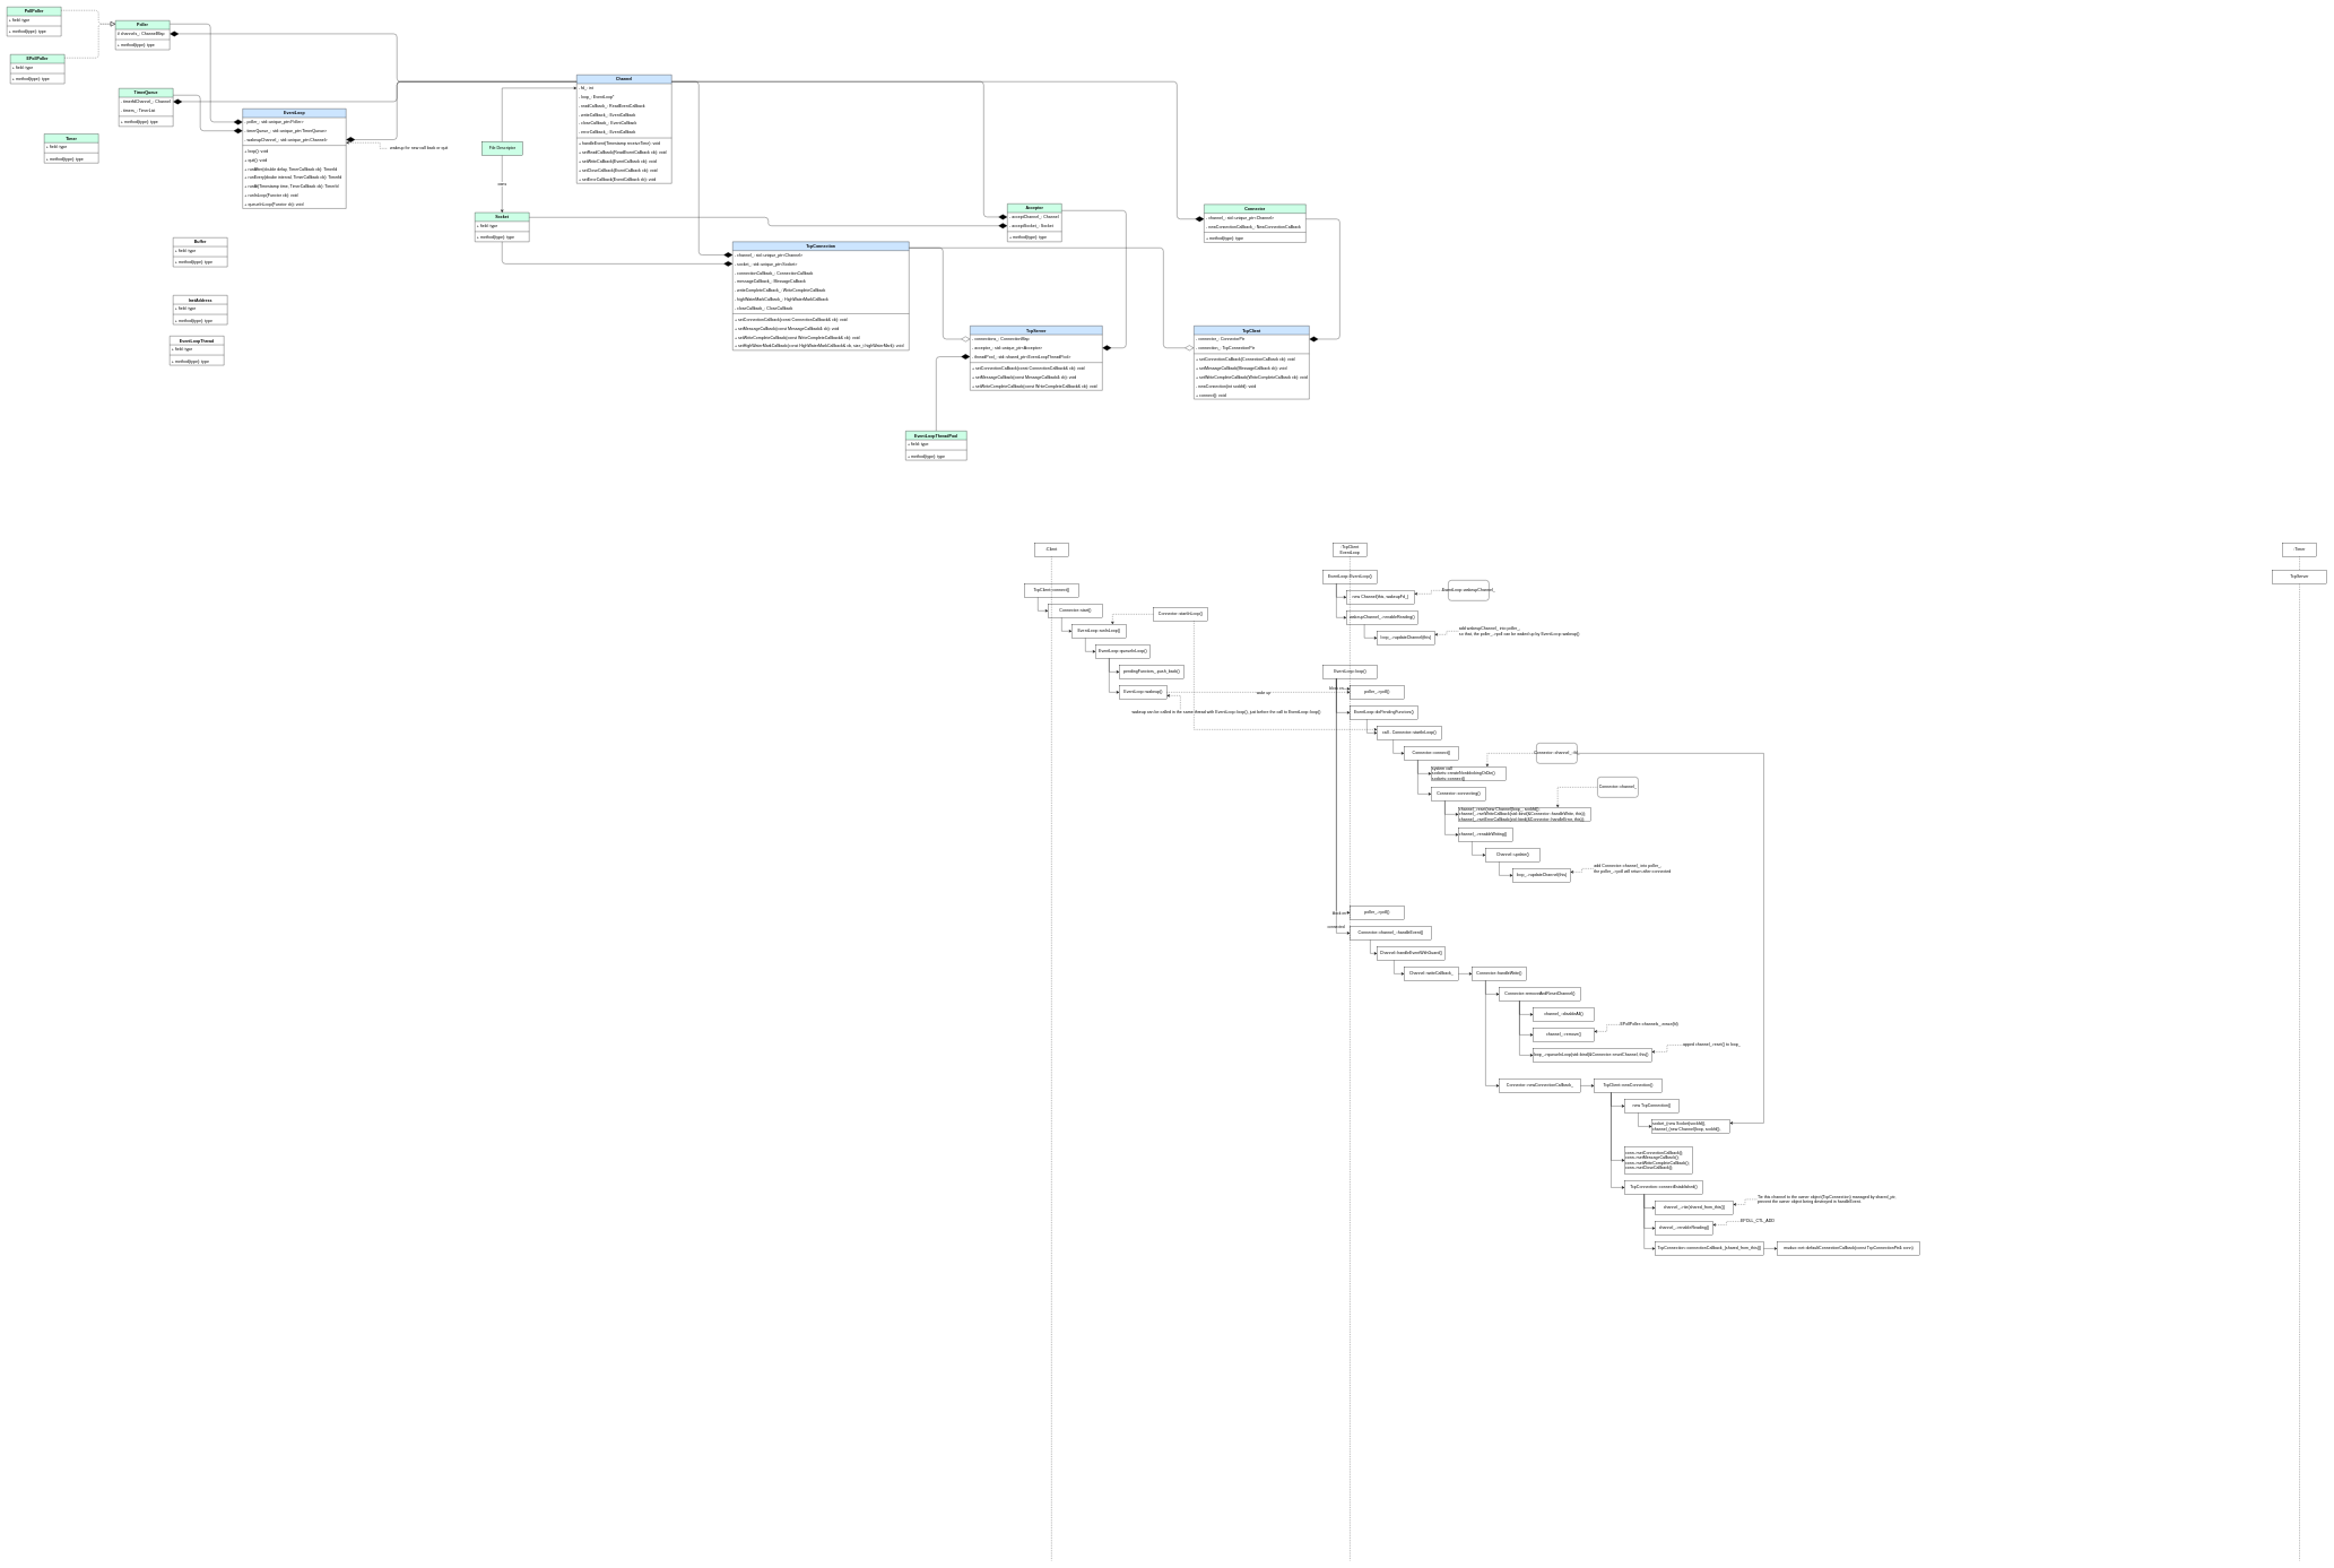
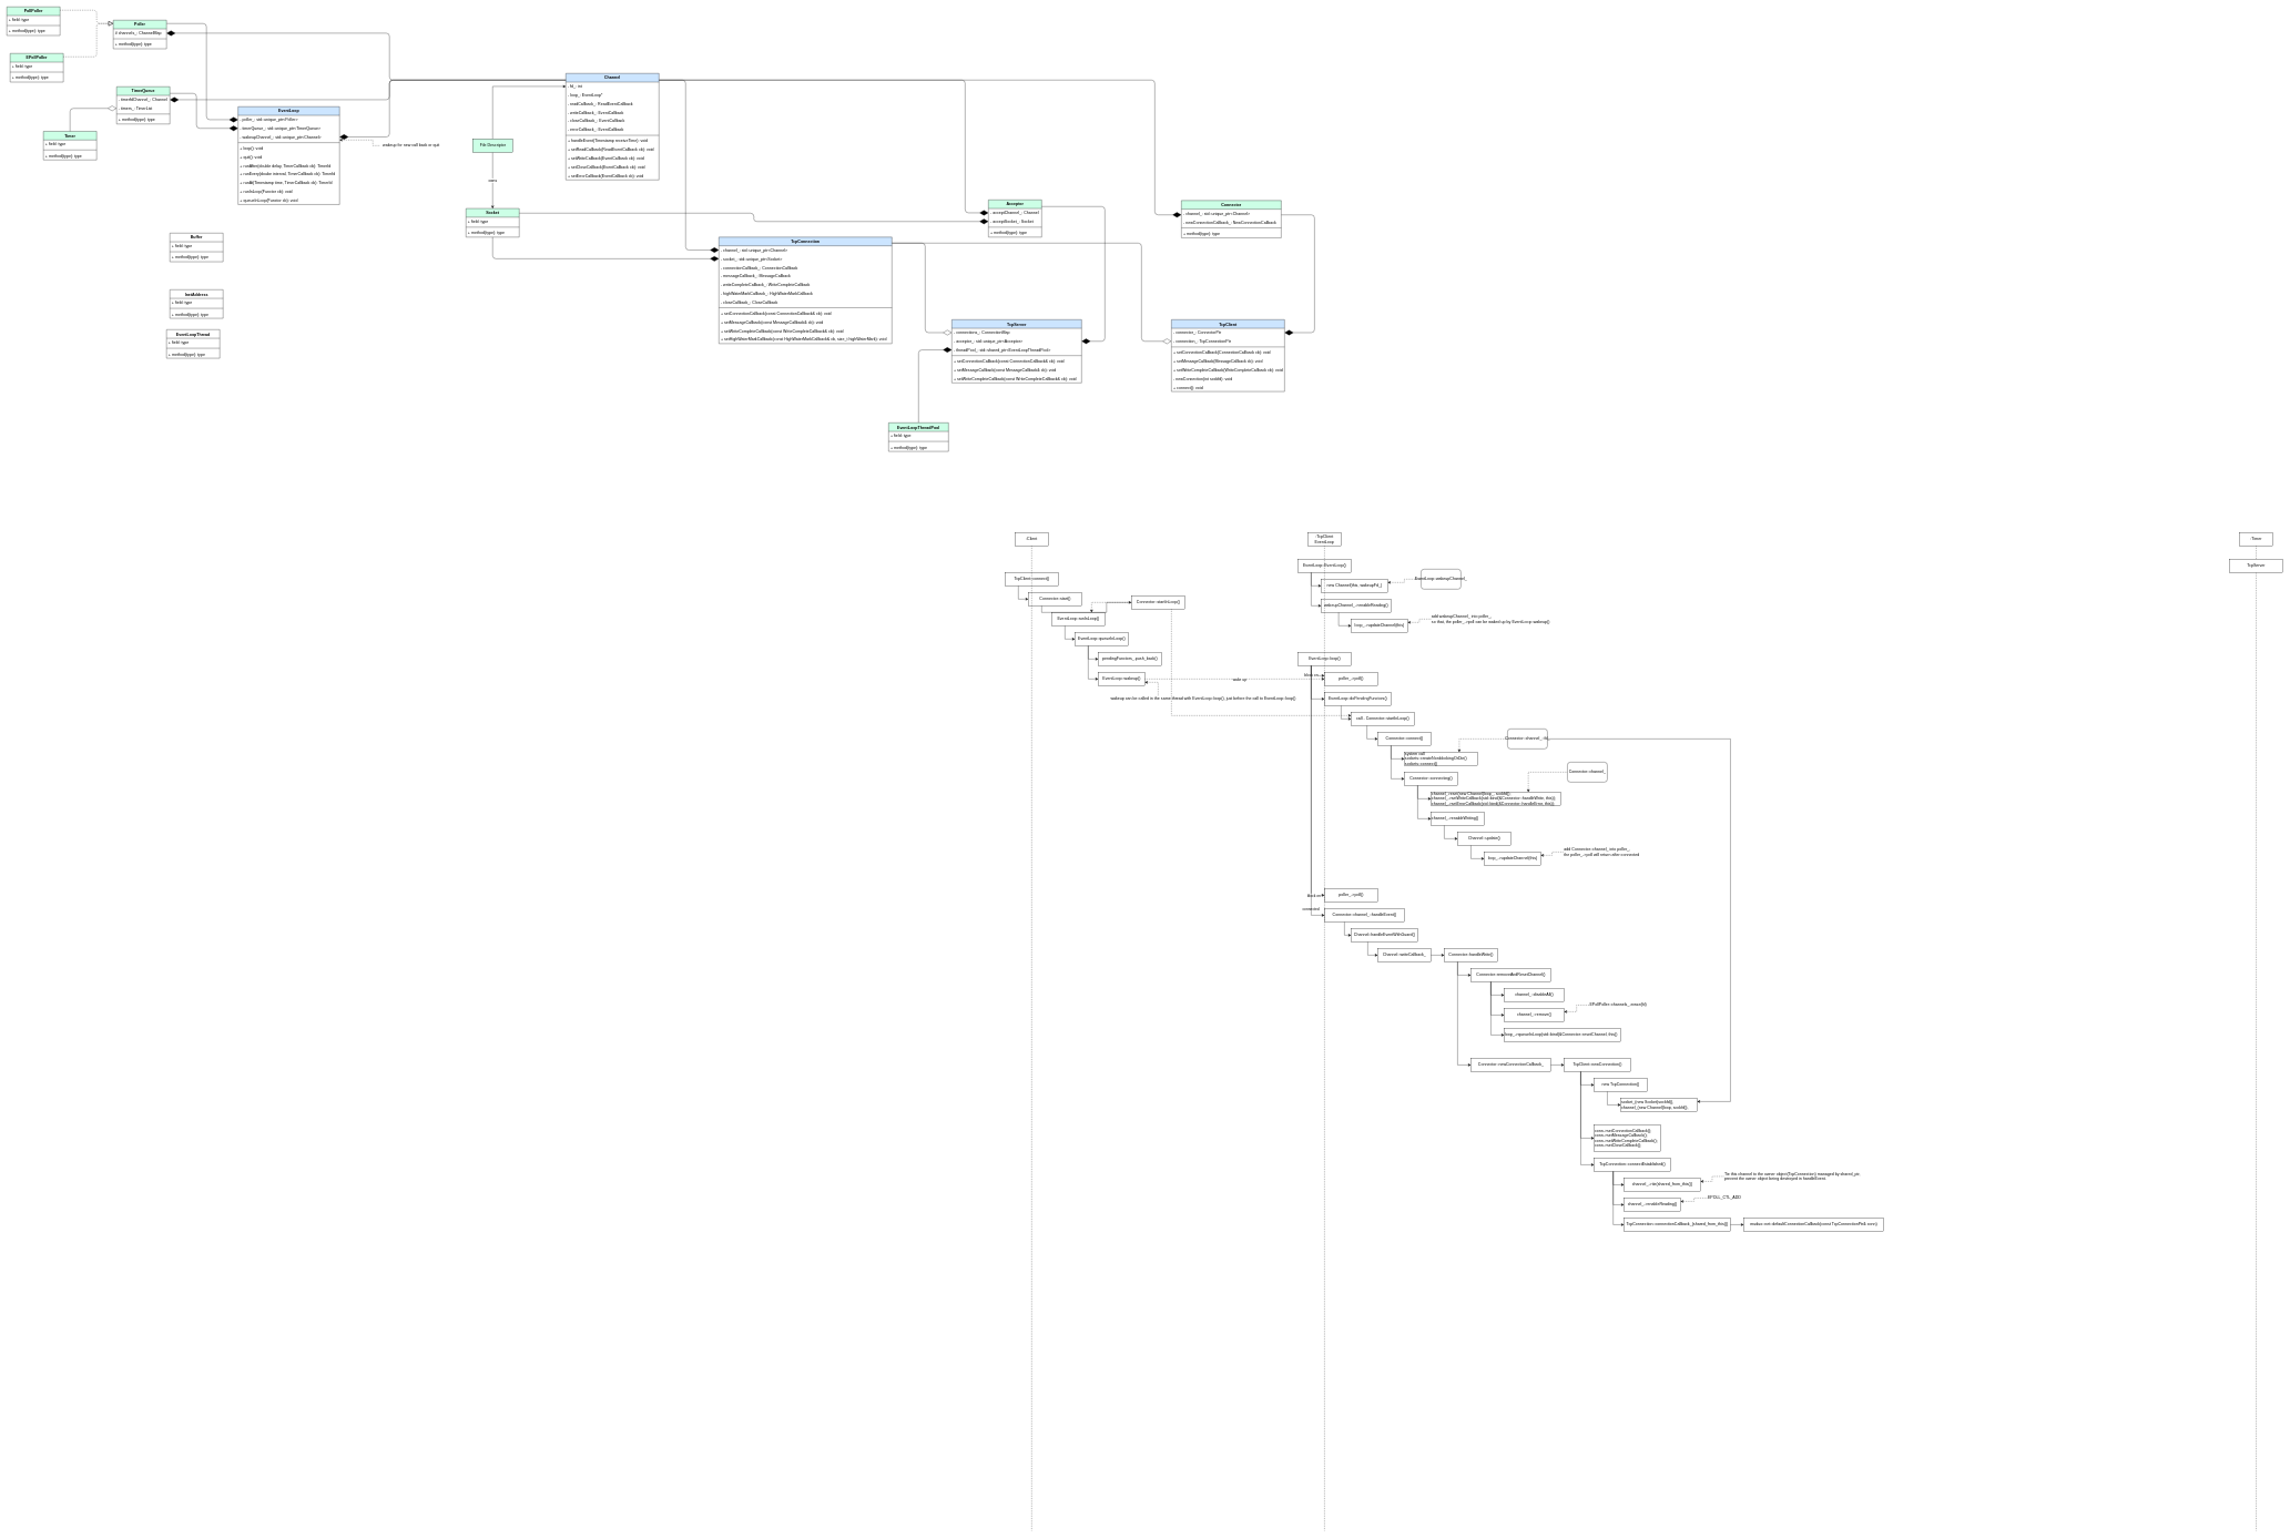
+ <mxCell id="118" value="" style="endArrow=diamondThin;endFill=0;endSize=24;html=1;entryX=0;entryY=0.5;entryDx=0;entryDy=0;edgeStyle=orthogonalEdgeStyle;" parent="1" source="114" target="81" edge="1"><mxGeometry width="160" relative="1" as="geometry"><mxPoint x="1160" y="1920" as="sourcePoint" /><mxPoint x="1320" y="1920" as="targetPoint" /></mxGeometry></mxCell>
- <mxCell id="135" style="edgeStyle=orthogonalEdgeStyle;rounded=0;orthogonalLoop=1;jettySize=auto;html=1;exitX=0.25;exitY=1;exitDx=0;exitDy=0;entryX=0;entryY=0.5;entryDx=0;entryDy=0;fillColor=#CCE5FF;" parent="1" source="136" target="138" edge="1"><mxGeometry relative="1" as="geometry" /></mxCell>
+ <mxCell id="135" style="edgeStyle=orthogonalEdgeStyle;rounded=0;orthogonalLoop=1;jettySize=auto;html=1;exitX=0.25;exitY=1;exitDx=0;exitDy=0;fillColor=#CCE5FF;" parent="1" source="136" target="147" edge="1"><mxGeometry relative="1" as="geometry" /></mxCell>
- <mxCell id="222" value="apped&amp;nbsp;channel_.reset() to loop_" style="text;html=1;align=center;verticalAlign=middle;resizable=0;points=[];autosize=1;strokeColor=none;align=left" vertex="1" parent="1"><mxGeometry x="4960" y="3070" width="190" height="20" as="geometry" /></mxCell>
- <mxCell id="221" style="edgeStyle=orthogonalEdgeStyle;rounded=0;orthogonalLoop=1;jettySize=auto;html=1;fillColor=#CCE5FF;dashed=1;entryX=1;entryY=0.25;entryDx=0;entryDy=0;" edge="1" parent="1" source="222" target="218"><mxGeometry relative="1" as="geometry"><mxPoint x="4680" y="2940" as="targetPoint" /></mxGeometry></mxCell>
